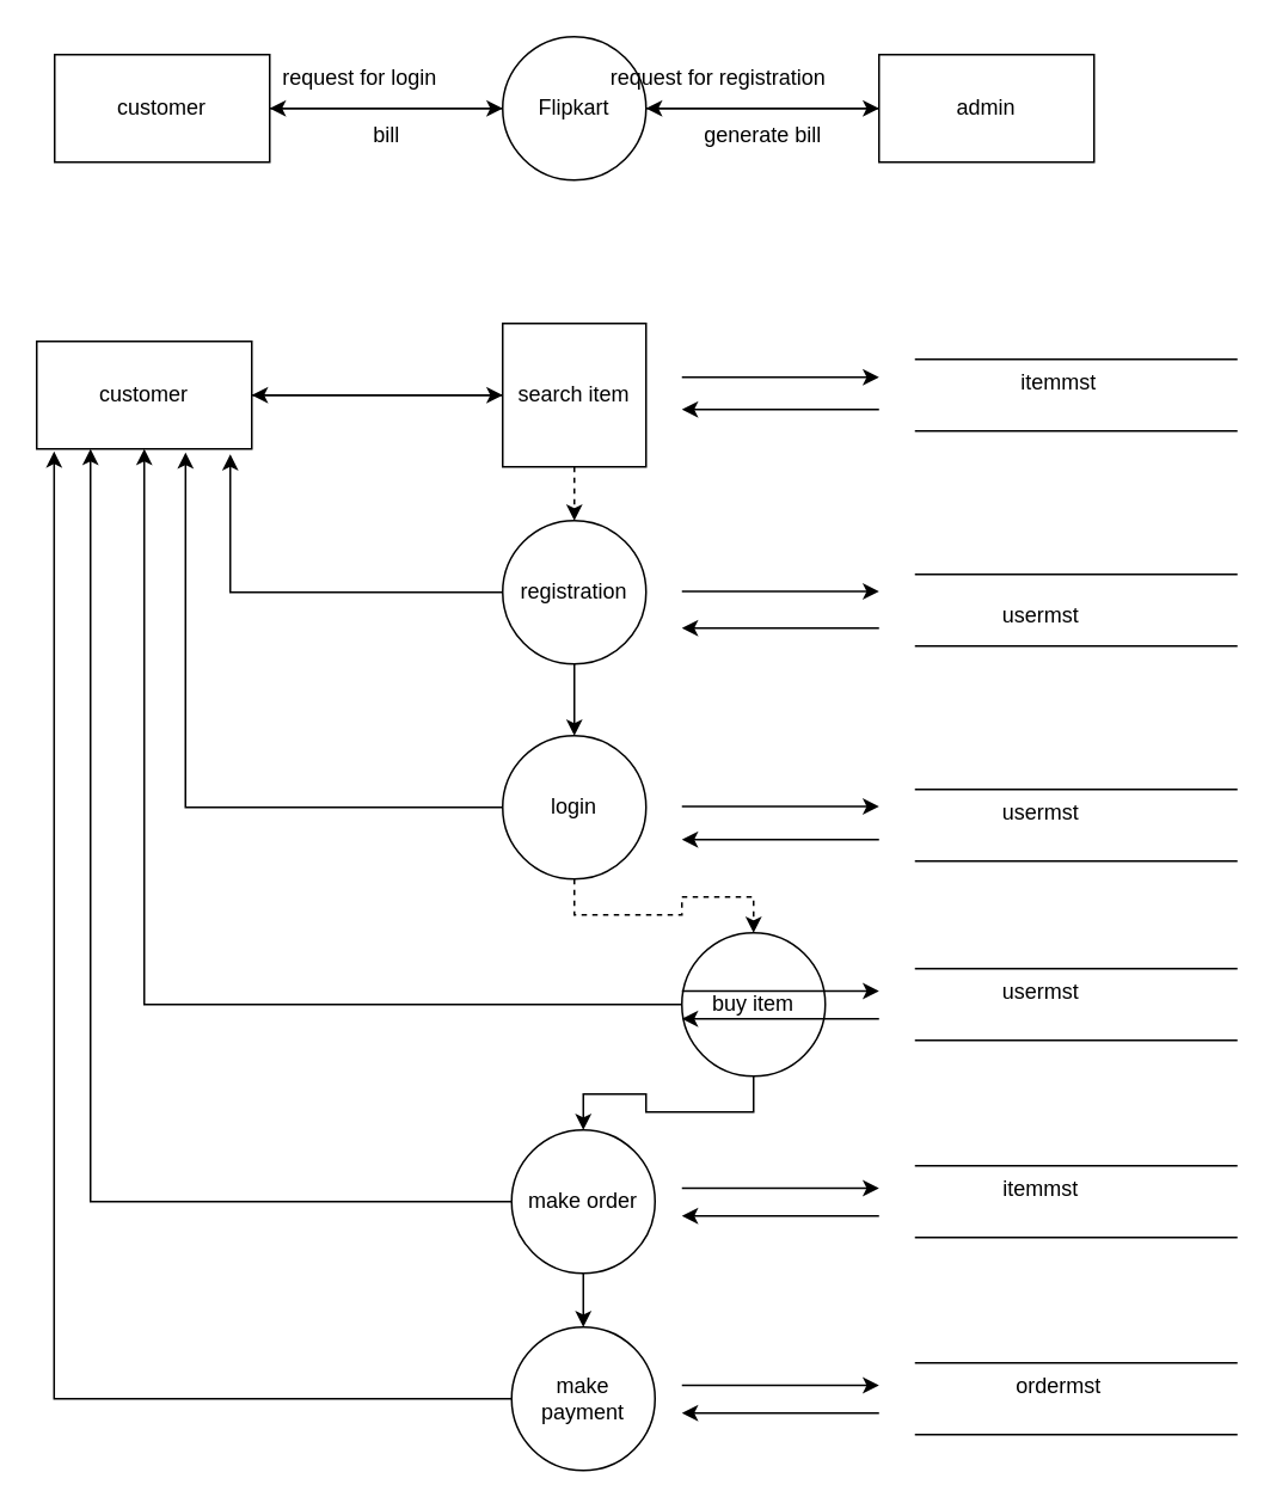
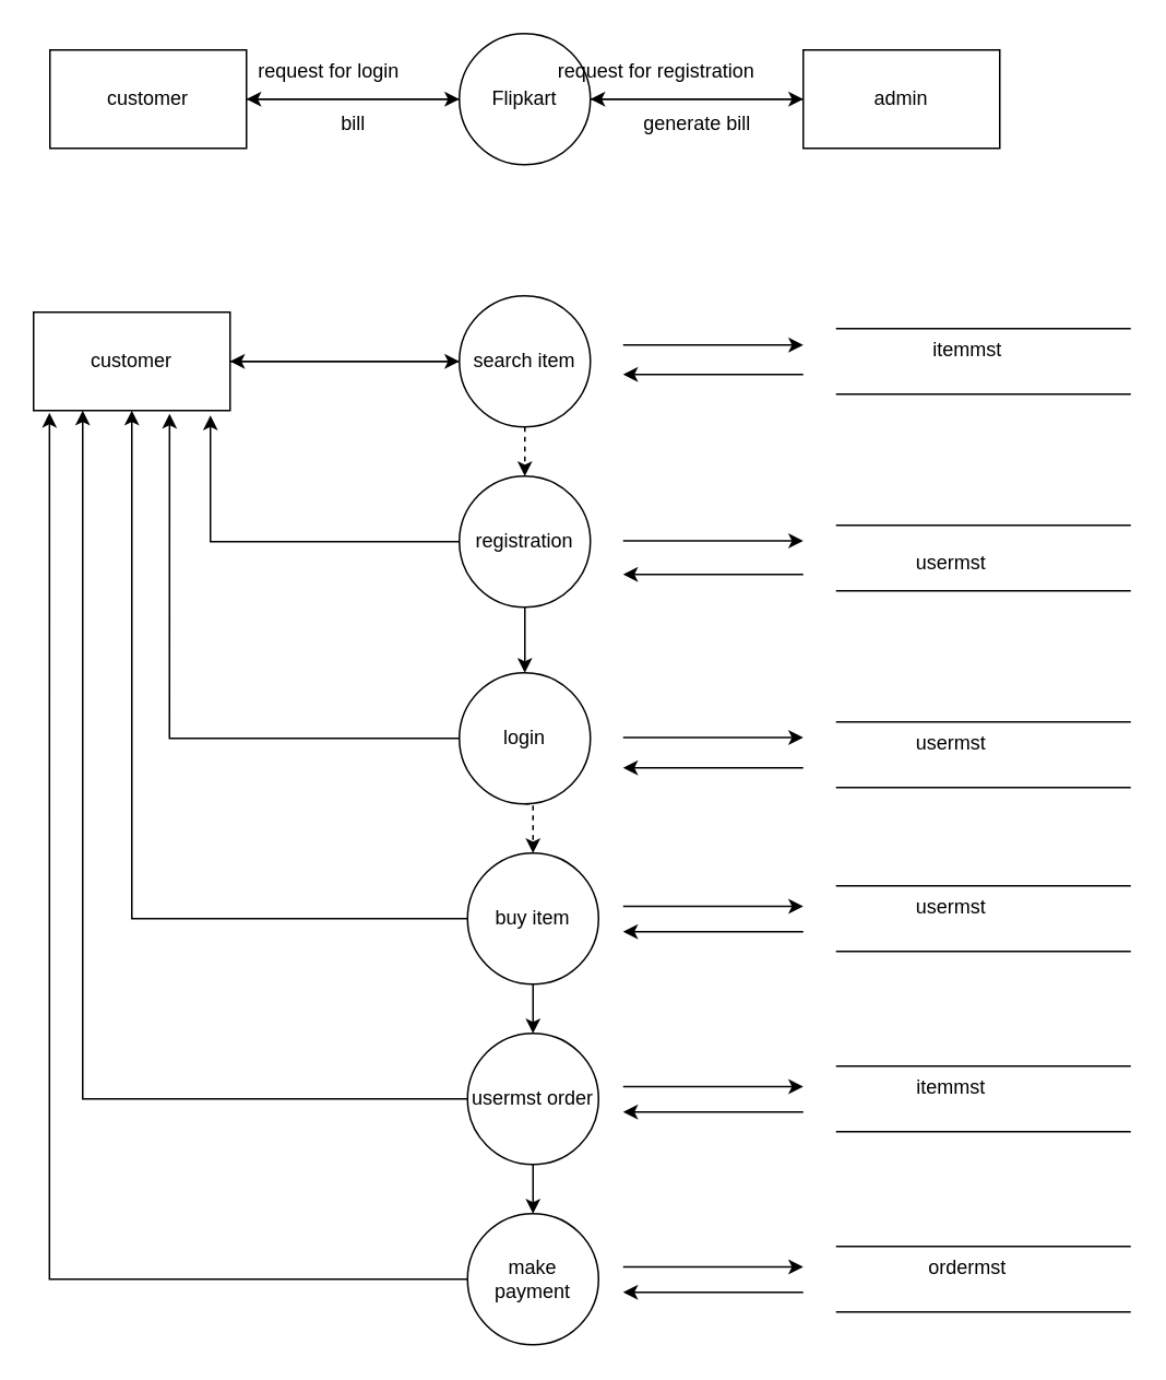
- <mxCell id="12" value="search item" style="whiteSpace=wrap;html=1;aspect=fixed;rounded=0;" parent="1" vertex="1"><mxGeometry x="280" y="180" width="80" height="80" as="geometry" /></mxCell>
+ <mxCell id="12" value="search item" style="ellipse;whiteSpace=wrap;html=1;aspect=fixed;" parent="1" vertex="1"><mxGeometry x="280" y="180" width="80" height="80" as="geometry" /></mxCell>
- <mxCell id="24" value="buy item" style="ellipse;whiteSpace=wrap;html=1;aspect=fixed;" parent="1" vertex="1"><mxGeometry x="380" y="520" width="80" height="80" as="geometry" /></mxCell>
+ <mxCell id="24" value="buy item" style="ellipse;whiteSpace=wrap;html=1;aspect=fixed;" parent="1" vertex="1"><mxGeometry x="285" y="520" width="80" height="80" as="geometry" /></mxCell>
- <mxCell id="21" value="make order" style="ellipse;whiteSpace=wrap;html=1;aspect=fixed;" parent="1" vertex="1"><mxGeometry x="285" y="630" width="80" height="80" as="geometry" /></mxCell>
+ <mxCell id="21" value="usermst order" style="ellipse;whiteSpace=wrap;html=1;aspect=fixed;" parent="1" vertex="1"><mxGeometry x="285" y="630" width="80" height="80" as="geometry" /></mxCell>
